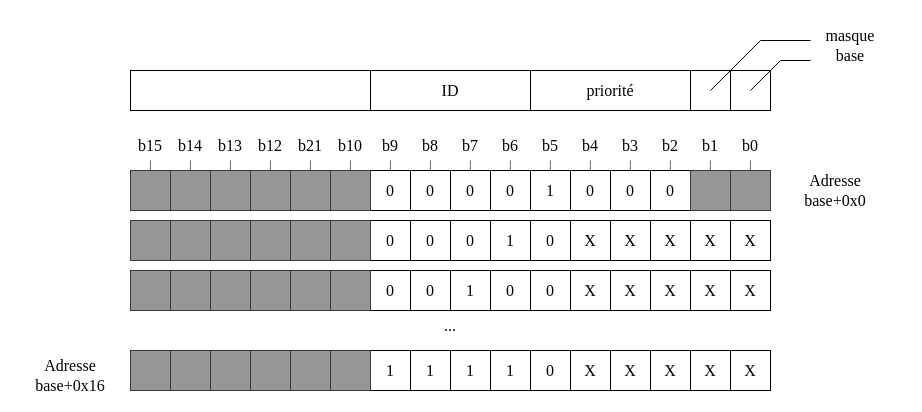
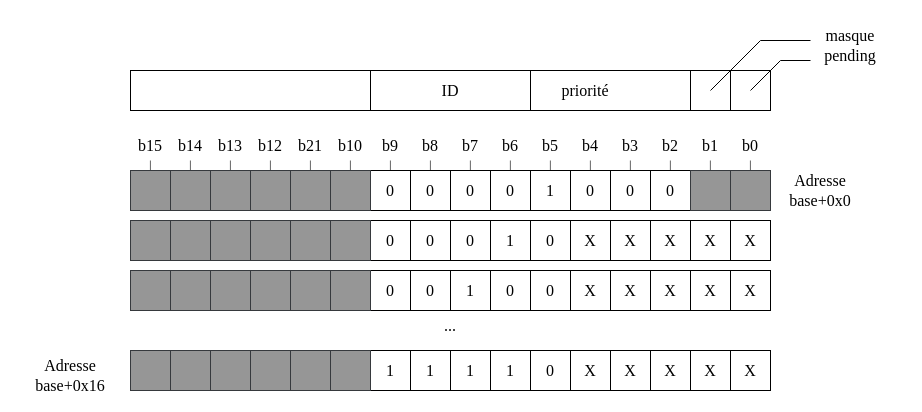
- <mxCell id="125" value="base" style="text;html=1;strokeColor=none;fillColor=none;align=center;verticalAlign=middle;whiteSpace=wrap;rounded=0;fontFamily=Verdana;fontSize=16;" parent="1" vertex="1"><mxGeometry x="800" y="40" width="100" height="30" as="geometry" /></mxCell>
+ <mxCell id="125" value="pending" style="text;html=1;strokeColor=none;fillColor=none;align=center;verticalAlign=middle;whiteSpace=wrap;rounded=0;fontFamily=Verdana;fontSize=16;" parent="1" vertex="1"><mxGeometry x="800" y="40" width="100" height="30" as="geometry" /></mxCell>
- <mxCell id="119" value="priorité" style="text;html=1;strokeColor=none;fillColor=none;align=center;verticalAlign=middle;whiteSpace=wrap;rounded=0;fontFamily=Verdana;fontSize=16;" parent="1" vertex="1"><mxGeometry x="580" y="75" width="60" height="30" as="geometry" /></mxCell>
+ <mxCell id="119" value="priorité" style="text;html=1;strokeColor=none;fillColor=none;align=center;verticalAlign=middle;whiteSpace=wrap;rounded=0;fontFamily=Verdana;fontSize=16;" parent="1" vertex="1"><mxGeometry x="555" y="75" width="60" height="30" as="geometry" /></mxCell>
- <mxCell id="37" value="Adresse base+0x0" style="text;html=1;strokeColor=none;fillColor=none;align=center;verticalAlign=middle;whiteSpace=wrap;rounded=0;fontFamily=Verdana;fontSize=16;" parent="1" vertex="1"><mxGeometry x="785" y="175" width="100" height="30" as="geometry" /></mxCell>
+ <mxCell id="37" value="Adresse base+0x0" style="text;html=1;strokeColor=none;fillColor=none;align=center;verticalAlign=middle;whiteSpace=wrap;rounded=0;fontFamily=Verdana;fontSize=16;" parent="1" vertex="1"><mxGeometry x="770" y="175" width="100" height="30" as="geometry" /></mxCell>
